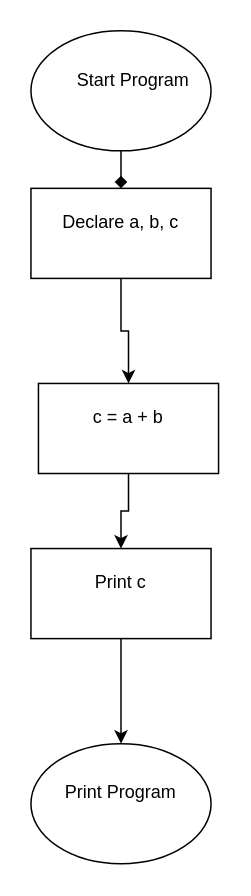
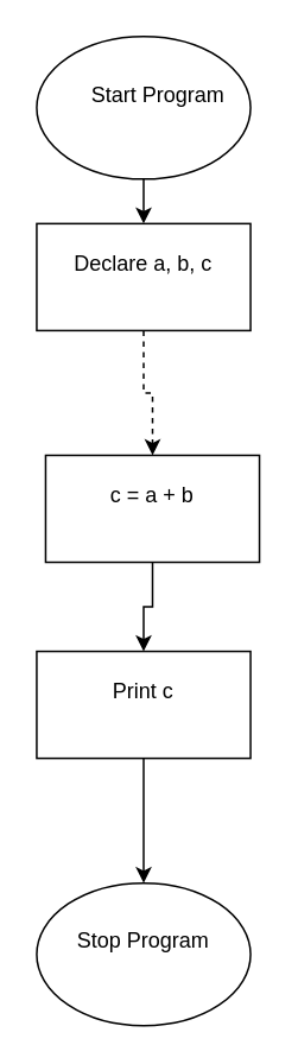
- <mxCell id="2" value="" style="edgeStyle=orthogonalEdgeStyle;rounded=0;orthogonalLoop=1;jettySize=auto;html=1;endArrow=diamond;" edge="1" parent="1" source="3" target="5"><mxGeometry relative="1" as="geometry" /></mxCell>
+ <mxCell id="2" value="" style="edgeStyle=orthogonalEdgeStyle;rounded=0;orthogonalLoop=1;jettySize=auto;html=1;" edge="1" parent="1" source="3" target="5"><mxGeometry relative="1" as="geometry" /></mxCell>
- <mxCell id="4" value="" style="edgeStyle=orthogonalEdgeStyle;rounded=0;orthogonalLoop=1;jettySize=auto;html=1;" edge="1" parent="1" source="5" target="7"><mxGeometry relative="1" as="geometry" /></mxCell>
+ <mxCell id="4" value="" style="edgeStyle=orthogonalEdgeStyle;rounded=0;orthogonalLoop=1;jettySize=auto;html=1;dashed=1;" edge="1" parent="1" source="5" target="7"><mxGeometry relative="1" as="geometry" /></mxCell>
- <mxCell id="10" value="Print Program&lt;div&gt;&lt;br&gt;&lt;/div&gt;" style="ellipse;whiteSpace=wrap;html=1;" vertex="1" parent="1"><mxGeometry x="20" y="495" width="120" height="80" as="geometry" /></mxCell>
+ <mxCell id="10" value="Stop Program&lt;div&gt;&lt;br&gt;&lt;/div&gt;" style="ellipse;whiteSpace=wrap;html=1;" vertex="1" parent="1"><mxGeometry x="20" y="495" width="120" height="80" as="geometry" /></mxCell>
